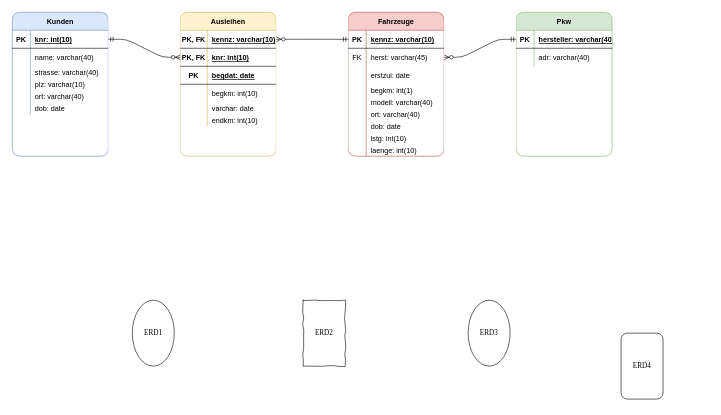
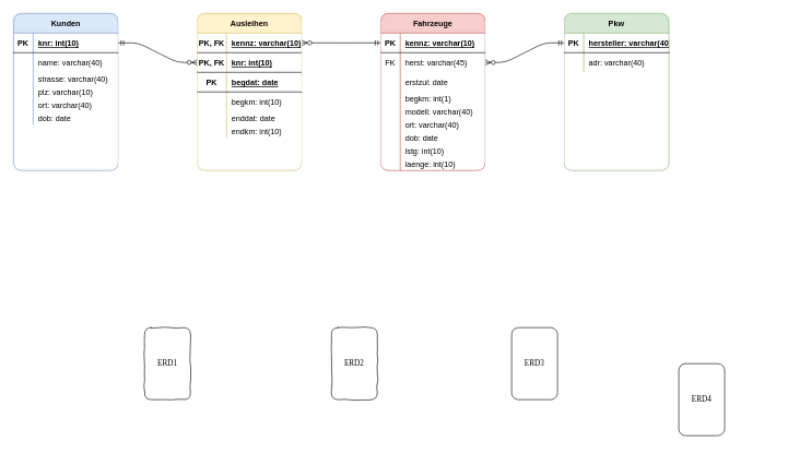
- <mxCell id="29" value="varchar: date" style="shape=partialRectangle;connectable=0;fillColor=none;top=0;left=0;bottom=0;right=0;align=left;spacingLeft=6;overflow=hidden;" parent="27" vertex="1"><mxGeometry x="45.05" width="114.95" height="20" as="geometry" /></mxCell>
+ <mxCell id="29" value="enddat: date" style="shape=partialRectangle;connectable=0;fillColor=none;top=0;left=0;bottom=0;right=0;align=left;spacingLeft=6;overflow=hidden;" parent="27" vertex="1"><mxGeometry x="45.05" width="114.95" height="20" as="geometry" /></mxCell>
- <mxCell id="87" value="&lt;font face=&quot;Comic Sans MS&quot;&gt;ERD1&lt;/font&gt;" style="ellipse;whiteSpace=wrap;html=1;strokeColor=#000000;fillColor=none;comic=1;" vertex="1" parent="86"><mxGeometry x="40" y="70" width="70" height="110" as="geometry" /></mxCell>
+ <mxCell id="87" value="&lt;font face=&quot;Comic Sans MS&quot;&gt;ERD1&lt;/font&gt;" style="rounded=1;whiteSpace=wrap;html=1;strokeColor=#000000;fillColor=none;comic=1;" vertex="1" parent="86"><mxGeometry x="40" y="70" width="70" height="110" as="geometry" /></mxCell>
- <mxCell id="88" value="&lt;font face=&quot;Comic Sans MS&quot;&gt;ERD2&lt;/font&gt;" style="whiteSpace=wrap;html=1;strokeColor=#000000;fillColor=none;comic=1;rounded=0;" vertex="1" parent="86"><mxGeometry x="325" y="70" width="70" height="110" as="geometry" /></mxCell>
+ <mxCell id="88" value="&lt;font face=&quot;Comic Sans MS&quot;&gt;ERD2&lt;/font&gt;" style="rounded=1;whiteSpace=wrap;html=1;strokeColor=#000000;fillColor=none;comic=1;" vertex="1" parent="86"><mxGeometry x="325" y="70" width="70" height="110" as="geometry" /></mxCell>
- <mxCell id="89" value="&lt;font face=&quot;Comic Sans MS&quot;&gt;ERD3&lt;/font&gt;" style="ellipse;whiteSpace=wrap;html=1;strokeColor=#000000;fillColor=none;" vertex="1" parent="86"><mxGeometry x="600" y="70" width="70" height="110" as="geometry" /></mxCell>
+ <mxCell id="89" value="&lt;font face=&quot;Comic Sans MS&quot;&gt;ERD3&lt;/font&gt;" style="rounded=1;whiteSpace=wrap;html=1;strokeColor=#000000;fillColor=none;" vertex="1" parent="86"><mxGeometry x="600" y="70" width="70" height="110" as="geometry" /></mxCell>
